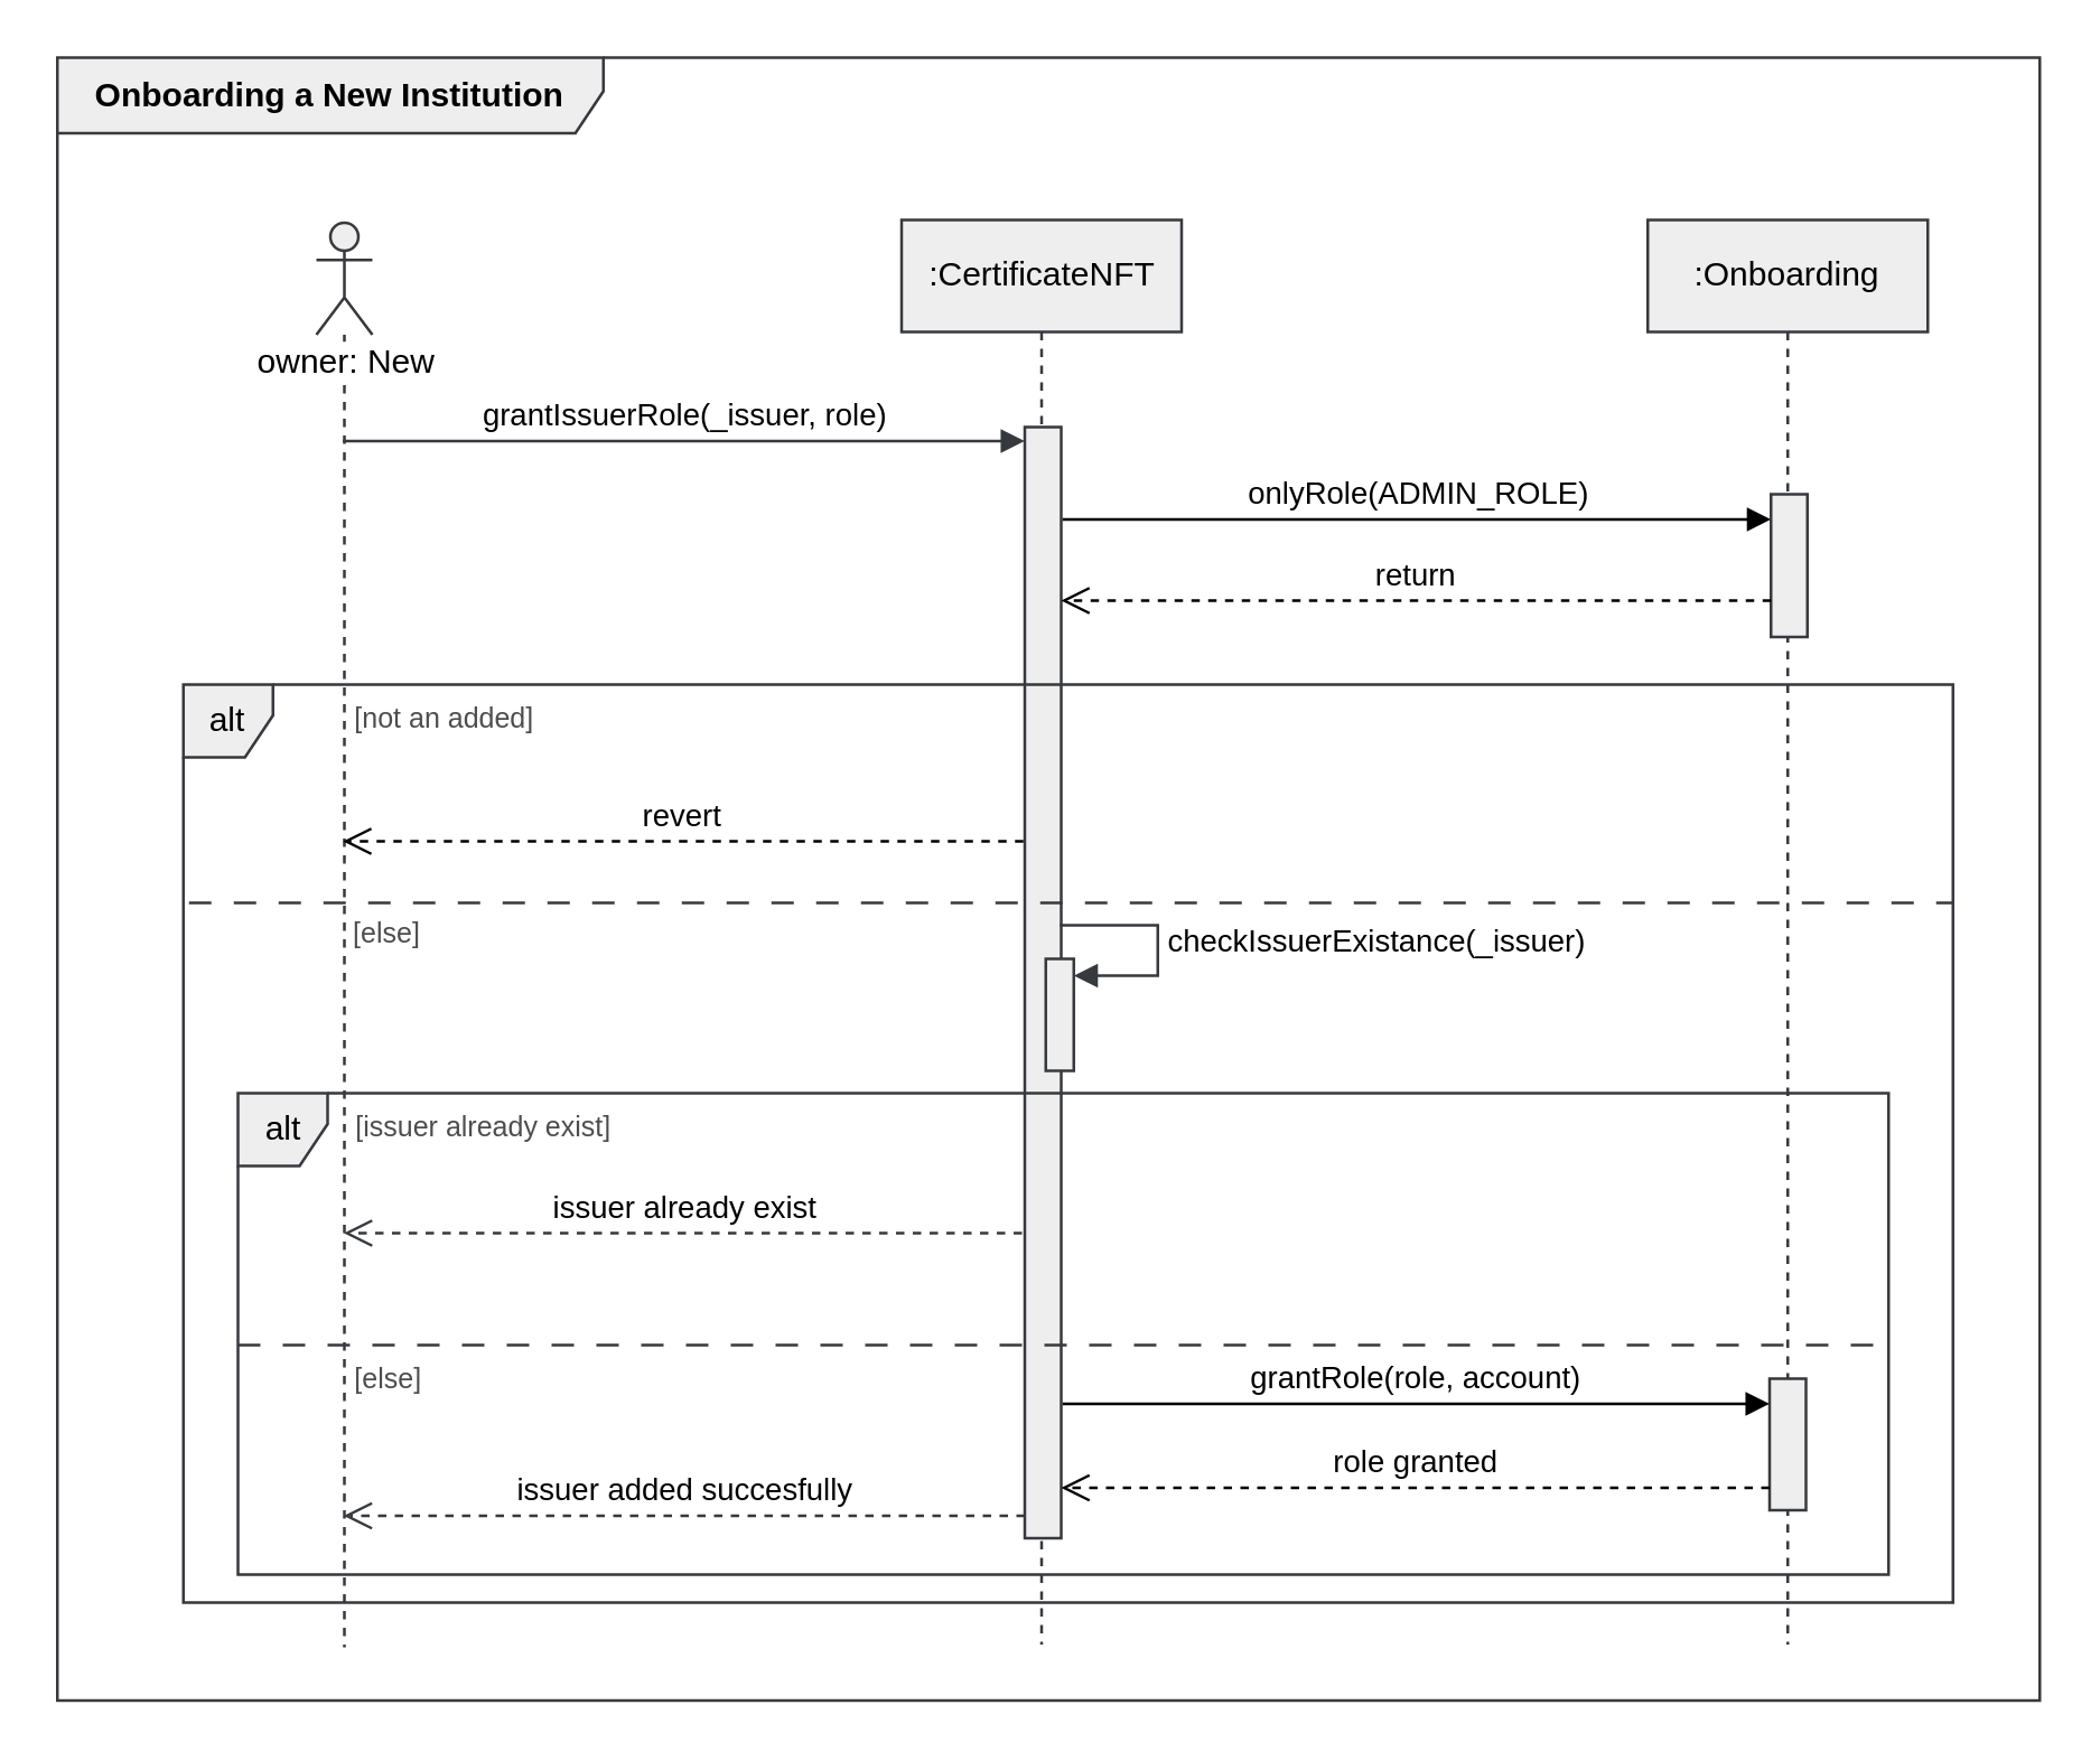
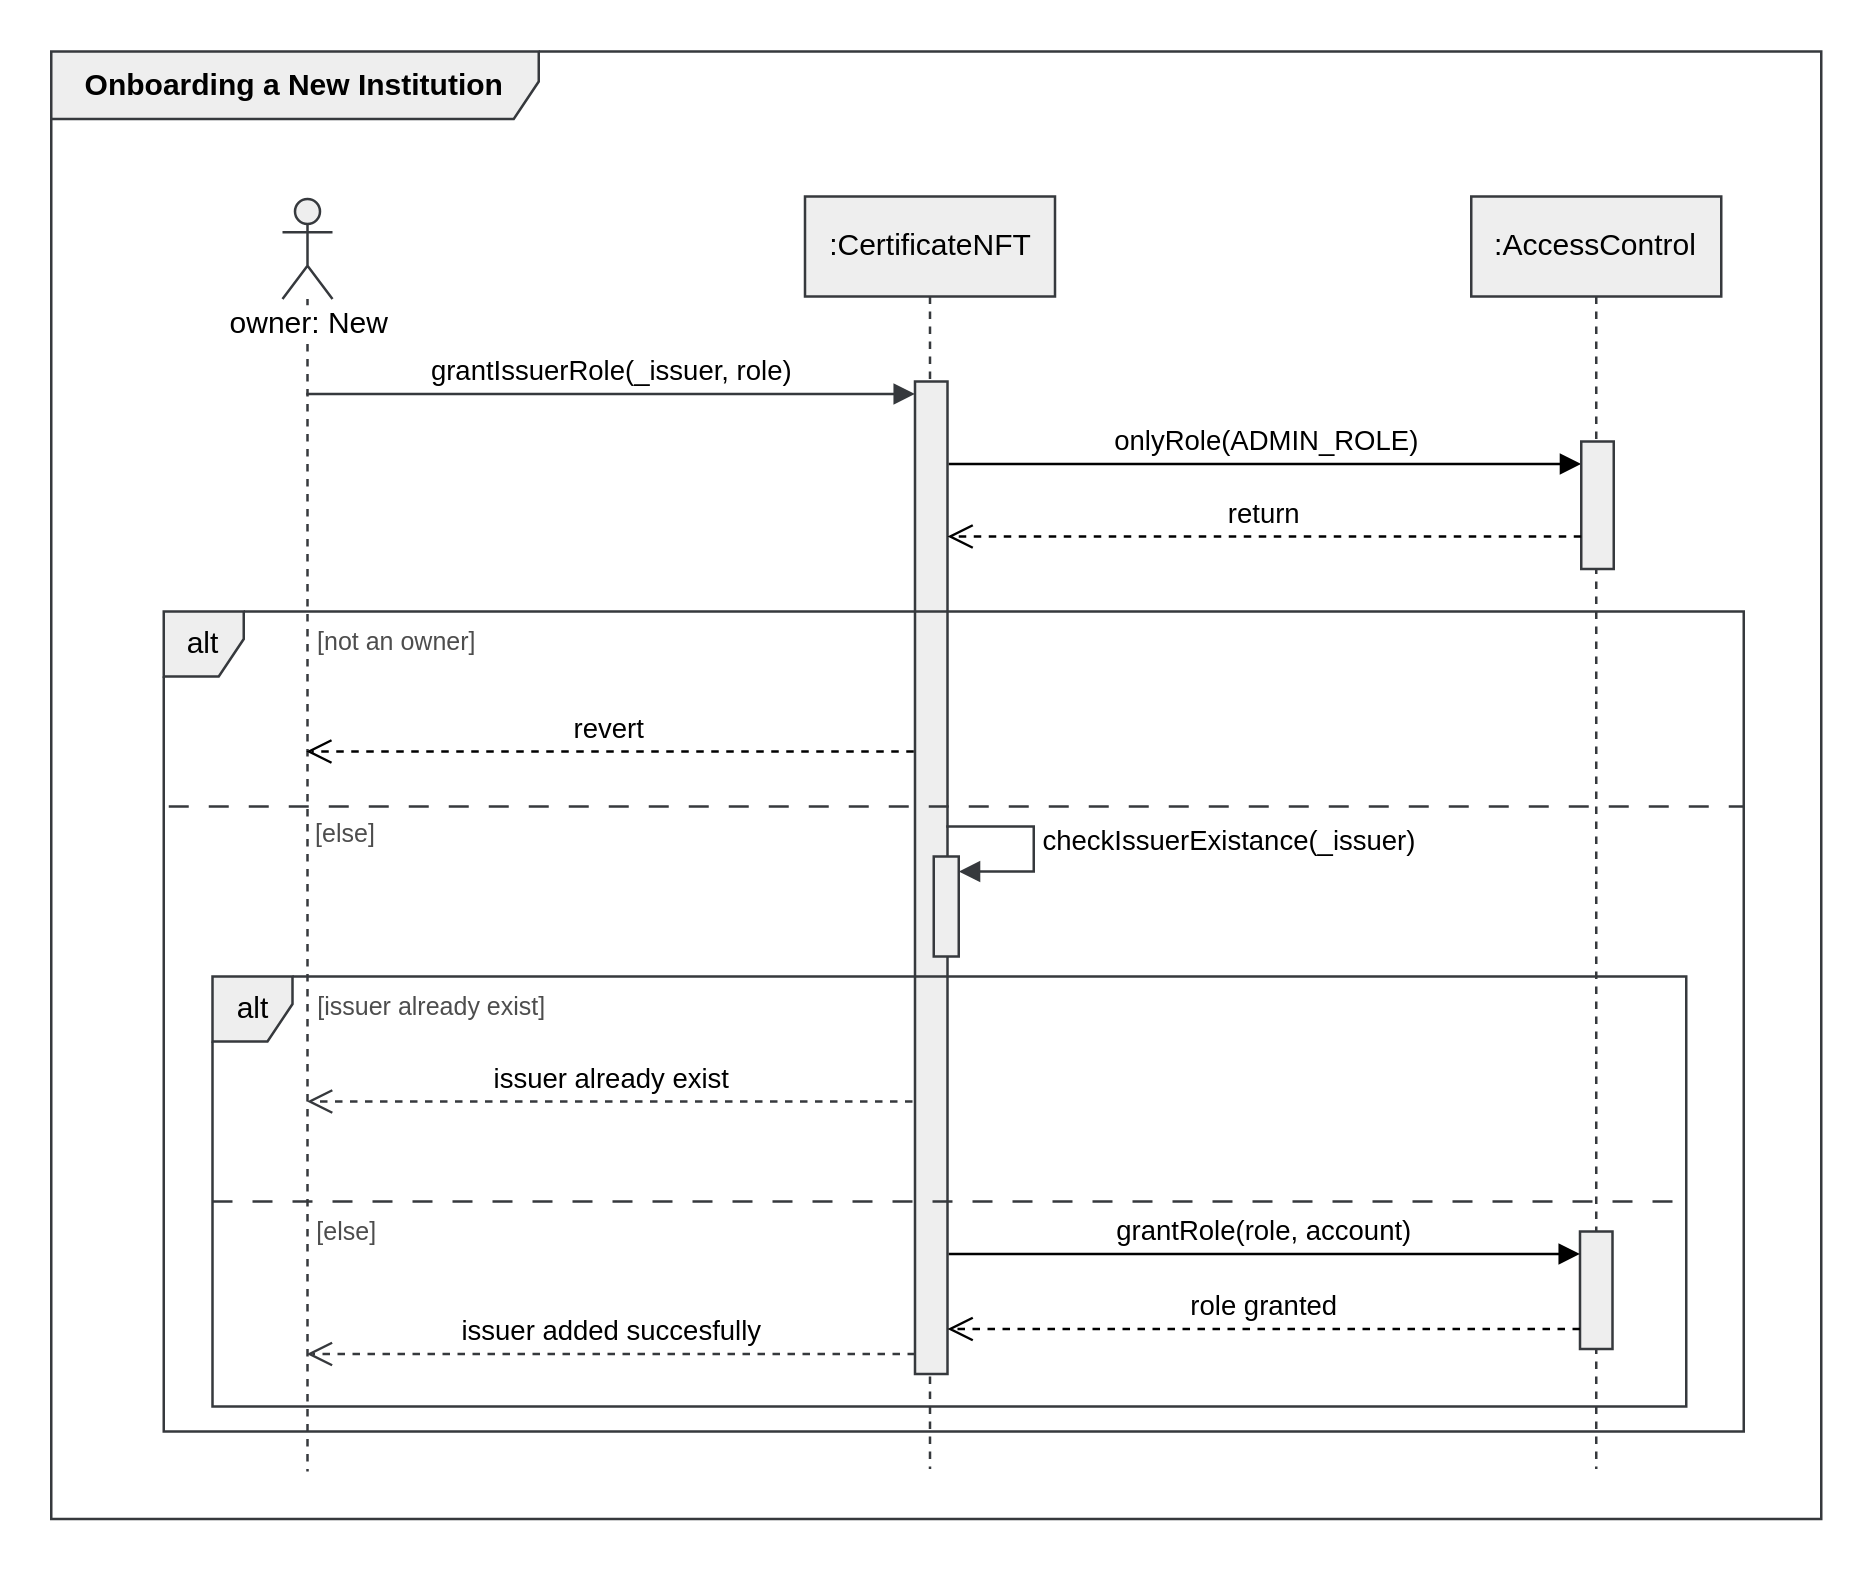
- <mxCell id="21" value=":Onboarding" style="shape=umlLifeline;perimeter=lifelinePerimeter;whiteSpace=wrap;html=1;container=1;dropTarget=0;collapsible=0;recursiveResize=0;outlineConnect=0;portConstraint=eastwest;newEdgeStyle={&quot;curved&quot;:0,&quot;rounded&quot;:0};fillColor=#eeeeee;strokeColor=#36393d;fontColor=light-dark(#000000,#000000);" parent="1" vertex="1"><mxGeometry x="588" y="78" width="100" height="509" as="geometry" /></mxCell>
+ <mxCell id="21" value=":AccessControl" style="shape=umlLifeline;perimeter=lifelinePerimeter;whiteSpace=wrap;html=1;container=1;dropTarget=0;collapsible=0;recursiveResize=0;outlineConnect=0;portConstraint=eastwest;newEdgeStyle={&quot;curved&quot;:0,&quot;rounded&quot;:0};fillColor=#eeeeee;strokeColor=#36393d;fontColor=light-dark(#000000,#000000);" parent="1" vertex="1"><mxGeometry x="588" y="78" width="100" height="509" as="geometry" /></mxCell>
- <mxCell id="18" value="[not an added]" style="text;align=center;verticalAlign=middle;resizable=0;points=[];autosize=1;fillColor=none;html=1;fontSize=10;fontColor=#4D4D4D;" parent="1" vertex="1"><mxGeometry x="117" y="244" width="81" height="24" as="geometry" /></mxCell>
+ <mxCell id="18" value="[not an owner]" style="text;align=center;verticalAlign=middle;resizable=0;points=[];autosize=1;fillColor=none;html=1;fontSize=10;fontColor=#4D4D4D;" parent="1" vertex="1"><mxGeometry x="117" y="244" width="81" height="24" as="geometry" /></mxCell>
